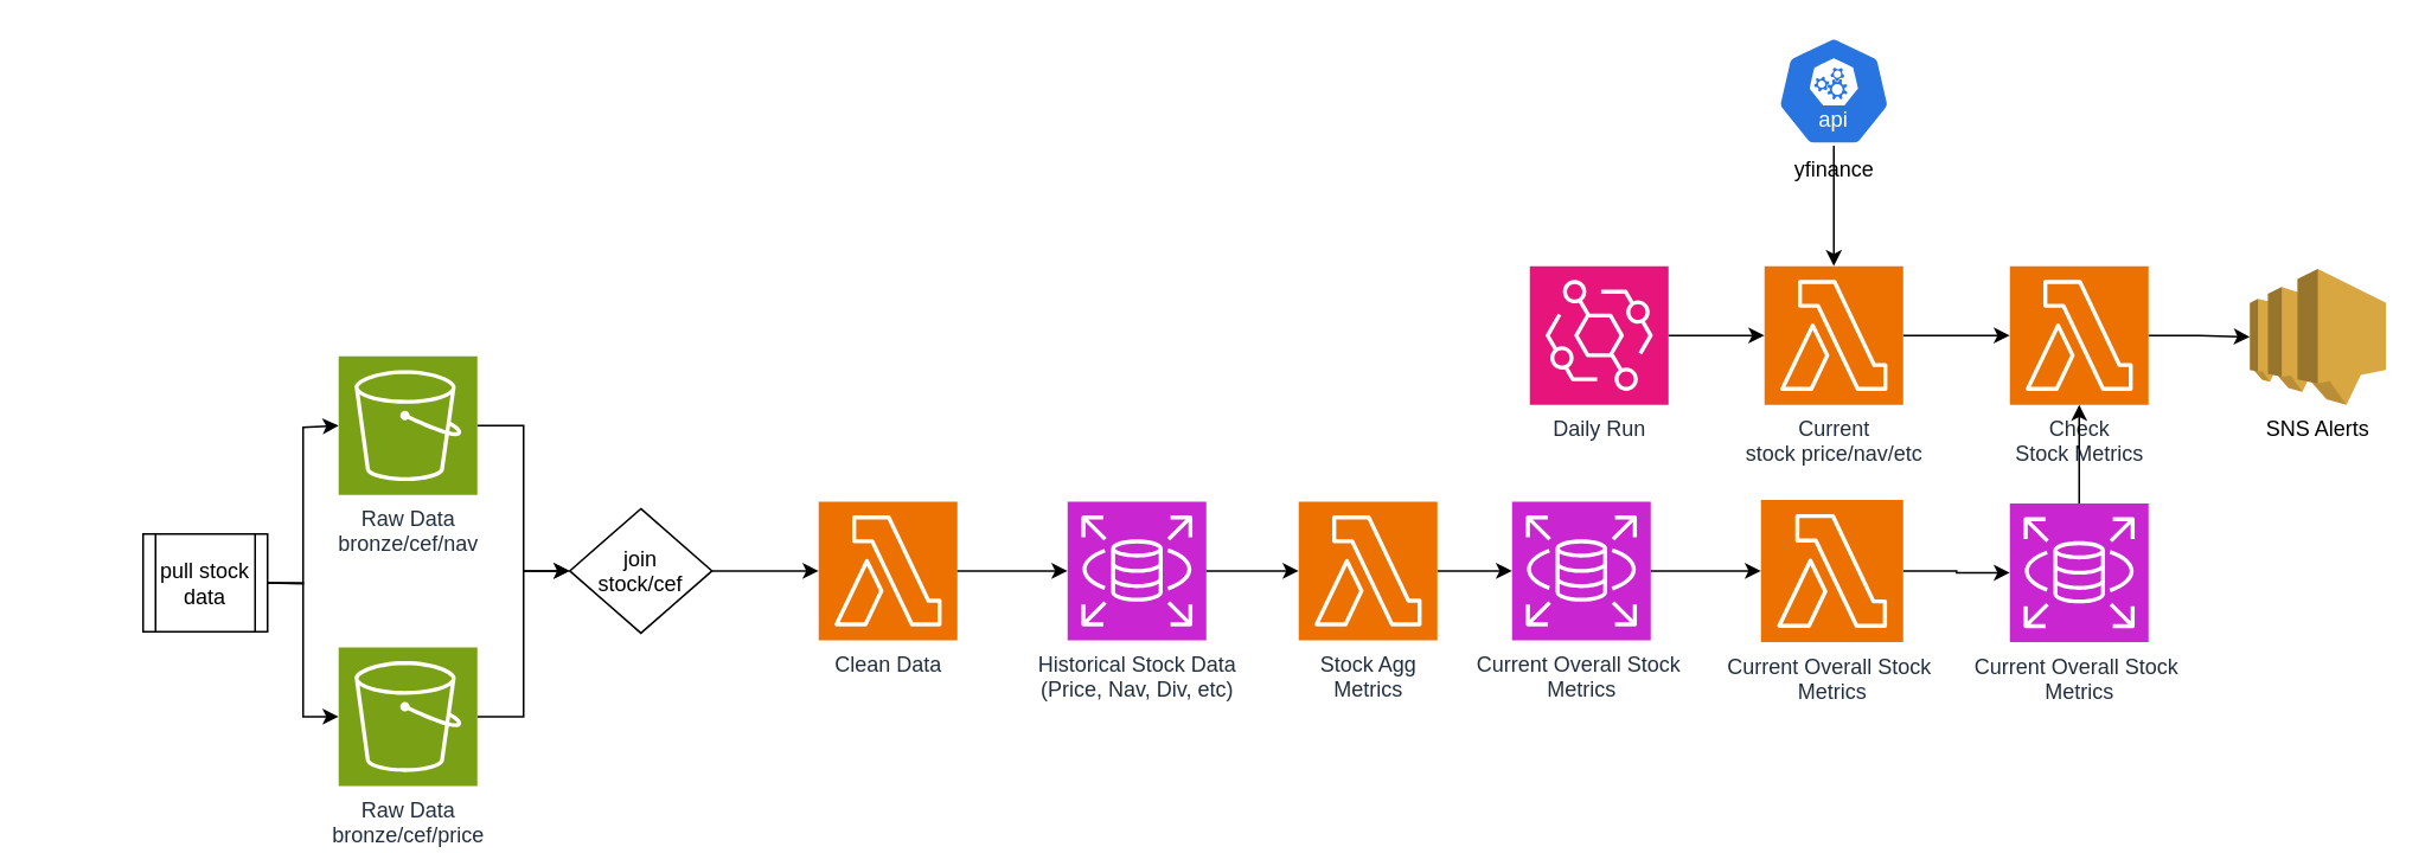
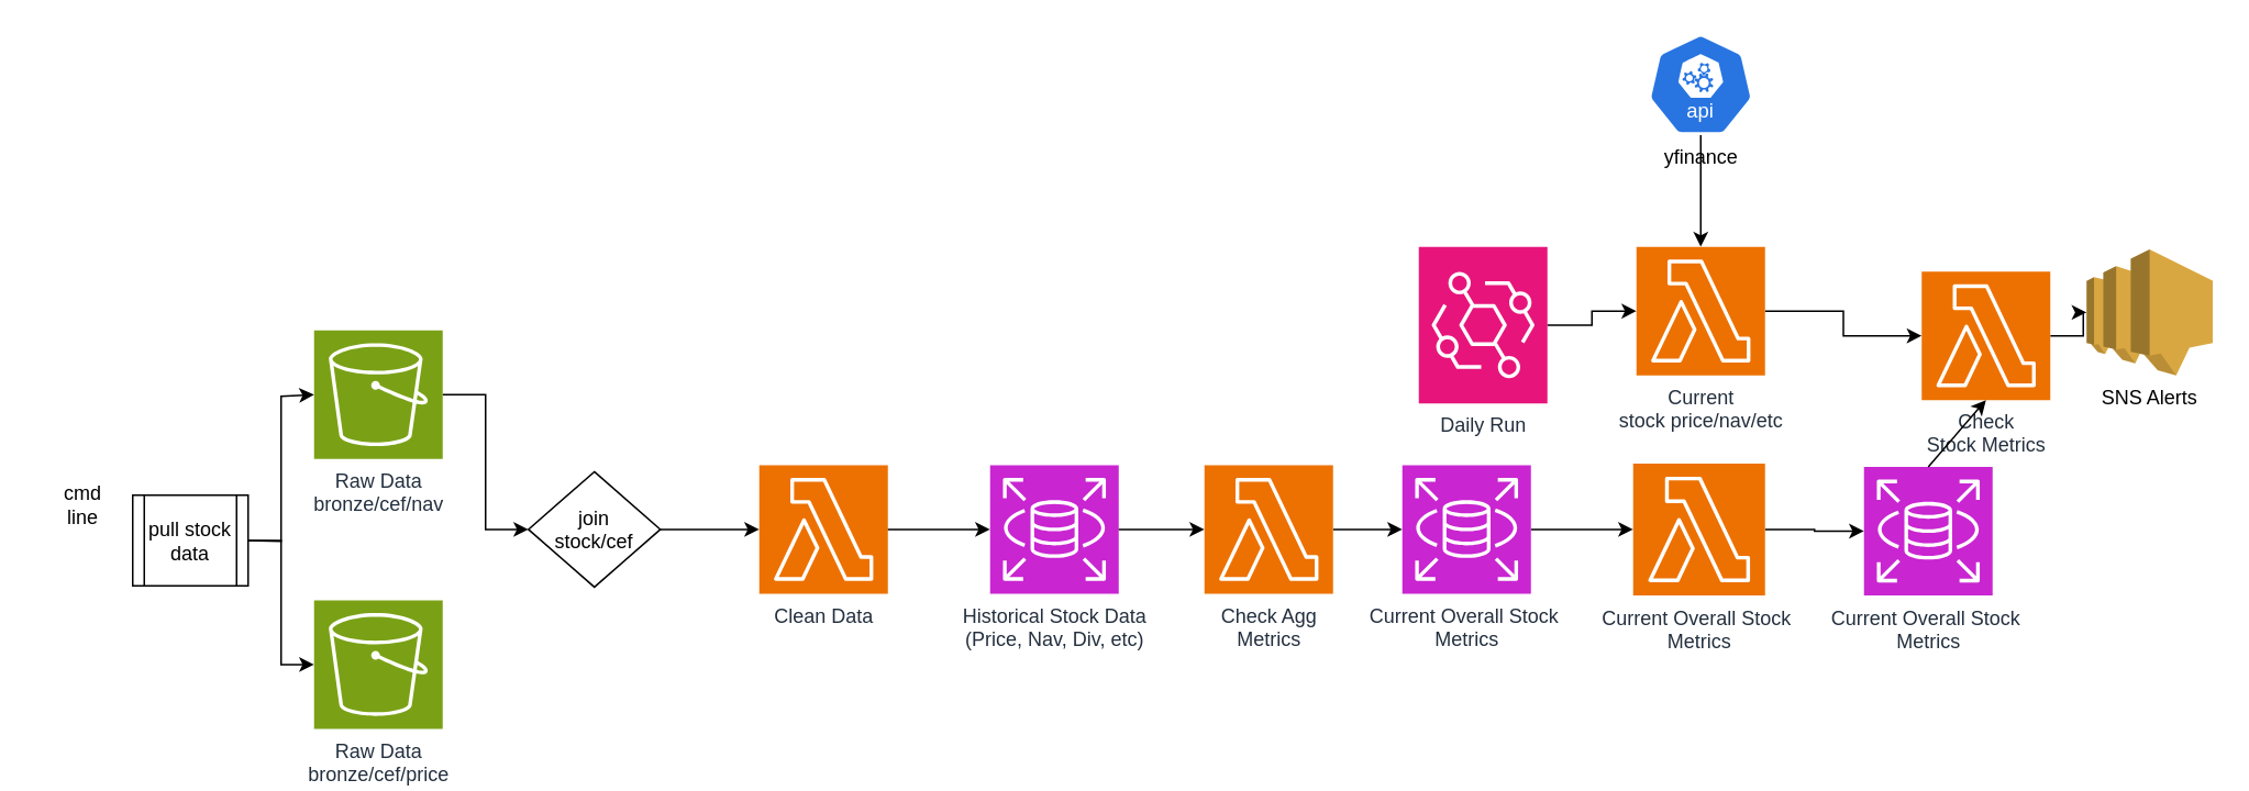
- <mxCell id="19" value="Daily Run" style="sketch=0;points=[[0,0,0],[0.25,0,0],[0.5,0,0],[0.75,0,0],[1,0,0],[0,1,0],[0.25,1,0],[0.5,1,0],[0.75,1,0],[1,1,0],[0,0.25,0],[0,0.5,0],[0,0.75,0],[1,0.25,0],[1,0.5,0],[1,0.75,0]];outlineConnect=0;fontColor=#232F3E;fillColor=#E7157B;strokeColor=#ffffff;dashed=0;verticalLabelPosition=bottom;verticalAlign=top;align=center;html=1;fontSize=12;fontStyle=0;aspect=fixed;shape=mxgraph.aws4.resourceIcon;resIcon=mxgraph.aws4.eventbridge;" parent="1" vertex="1"><mxGeometry x="860" y="149.25" width="78" height="78" as="geometry" /></mxCell>
+ <mxCell id="19" value="Daily Run" style="sketch=0;points=[[0,0,0],[0.25,0,0],[0.5,0,0],[0.75,0,0],[1,0,0],[0,1,0],[0.25,1,0],[0.5,1,0],[0.75,1,0],[1,1,0],[0,0.25,0],[0,0.5,0],[0,0.75,0],[1,0.25,0],[1,0.5,0],[1,0.75,0]];outlineConnect=0;fontColor=#232F3E;fillColor=#E7157B;strokeColor=#ffffff;dashed=0;verticalLabelPosition=bottom;verticalAlign=top;align=center;html=1;fontSize=12;fontStyle=0;aspect=fixed;shape=mxgraph.aws4.resourceIcon;resIcon=mxgraph.aws4.eventbridge;" parent="1" vertex="1"><mxGeometry x="860" y="149.25" width="78" height="95" as="geometry" /></mxCell>
- <mxCell id="21" value="Check&lt;div&gt;Stock &lt;span style=&quot;background-color: initial;&quot;&gt;Metrics&lt;/span&gt;&lt;/div&gt;" style="sketch=0;points=[[0,0,0],[0.25,0,0],[0.5,0,0],[0.75,0,0],[1,0,0],[0,1,0],[0.25,1,0],[0.5,1,0],[0.75,1,0],[1,1,0],[0,0.25,0],[0,0.5,0],[0,0.75,0],[1,0.25,0],[1,0.5,0],[1,0.75,0]];outlineConnect=0;fontColor=#232F3E;fillColor=#ED7100;strokeColor=#ffffff;dashed=0;verticalLabelPosition=bottom;verticalAlign=top;align=center;html=1;fontSize=12;fontStyle=0;aspect=fixed;shape=mxgraph.aws4.resourceIcon;resIcon=mxgraph.aws4.lambda;" parent="1" vertex="1"><mxGeometry x="1130" y="149.25" width="78" height="78" as="geometry" /></mxCell>
+ <mxCell id="21" value="Check&lt;div&gt;Stock &lt;span style=&quot;background-color: initial;&quot;&gt;Metrics&lt;/span&gt;&lt;/div&gt;" style="sketch=0;points=[[0,0,0],[0.25,0,0],[0.5,0,0],[0.75,0,0],[1,0,0],[0,1,0],[0.25,1,0],[0.5,1,0],[0.75,1,0],[1,1,0],[0,0.25,0],[0,0.5,0],[0,0.75,0],[1,0.25,0],[1,0.5,0],[1,0.75,0]];outlineConnect=0;fontColor=#232F3E;fillColor=#ED7100;strokeColor=#ffffff;dashed=0;verticalLabelPosition=bottom;verticalAlign=top;align=center;html=1;fontSize=12;fontStyle=0;aspect=fixed;shape=mxgraph.aws4.resourceIcon;resIcon=mxgraph.aws4.lambda;" parent="1" vertex="1"><mxGeometry x="1165" y="164.25" width="78" height="78" as="geometry" /></mxCell>
+ <mxCell id="2" value="cmd&lt;div&gt;line&lt;/div&gt;" style="text;html=1;align=center;verticalAlign=middle;whiteSpace=wrap;rounded=0;" parent="1" vertex="1"><mxGeometry x="20" y="291.26" width="60" height="30" as="geometry" /></mxCell>
- <mxCell id="5" value="" style="edgeStyle=orthogonalEdgeStyle;rounded=0;orthogonalLoop=1;jettySize=auto;html=1;exitX=1;exitY=0.5;exitDx=0;exitDy=0;exitPerimeter=0;entryX=0;entryY=0.5;entryDx=0;entryDy=0;" parent="1" source="9" target="12" edge="1"><mxGeometry relative="1" as="geometry"><mxPoint x="260" y="327.5" as="sourcePoint" /><mxPoint x="290" y="327.5" as="targetPoint" /></mxGeometry></mxCell>
- <mxCell id="17" value="Stock Agg&lt;div&gt;Metrics&lt;/div&gt;" style="sketch=0;points=[[0,0,0],[0.25,0,0],[0.5,0,0],[0.75,0,0],[1,0,0],[0,1,0],[0.25,1,0],[0.5,1,0],[0.75,1,0],[1,1,0],[0,0.25,0],[0,0.5,0],[0,0.75,0],[1,0.25,0],[1,0.5,0],[1,0.75,0]];outlineConnect=0;fontColor=#232F3E;fillColor=#ED7100;strokeColor=#ffffff;dashed=0;verticalLabelPosition=bottom;verticalAlign=top;align=center;html=1;fontSize=12;fontStyle=0;aspect=fixed;shape=mxgraph.aws4.resourceIcon;resIcon=mxgraph.aws4.lambda;" parent="1" vertex="1"><mxGeometry x="730" y="281.76" width="78" height="78" as="geometry" /></mxCell>
+ <mxCell id="17" value="Check Agg&lt;div&gt;Metrics&lt;/div&gt;" style="sketch=0;points=[[0,0,0],[0.25,0,0],[0.5,0,0],[0.75,0,0],[1,0,0],[0,1,0],[0.25,1,0],[0.5,1,0],[0.75,1,0],[1,1,0],[0,0.25,0],[0,0.5,0],[0,0.75,0],[1,0.25,0],[1,0.5,0],[1,0.75,0]];outlineConnect=0;fontColor=#232F3E;fillColor=#ED7100;strokeColor=#ffffff;dashed=0;verticalLabelPosition=bottom;verticalAlign=top;align=center;html=1;fontSize=12;fontStyle=0;aspect=fixed;shape=mxgraph.aws4.resourceIcon;resIcon=mxgraph.aws4.lambda;" parent="1" vertex="1"><mxGeometry x="730" y="281.76" width="78" height="78" as="geometry" /></mxCell>
